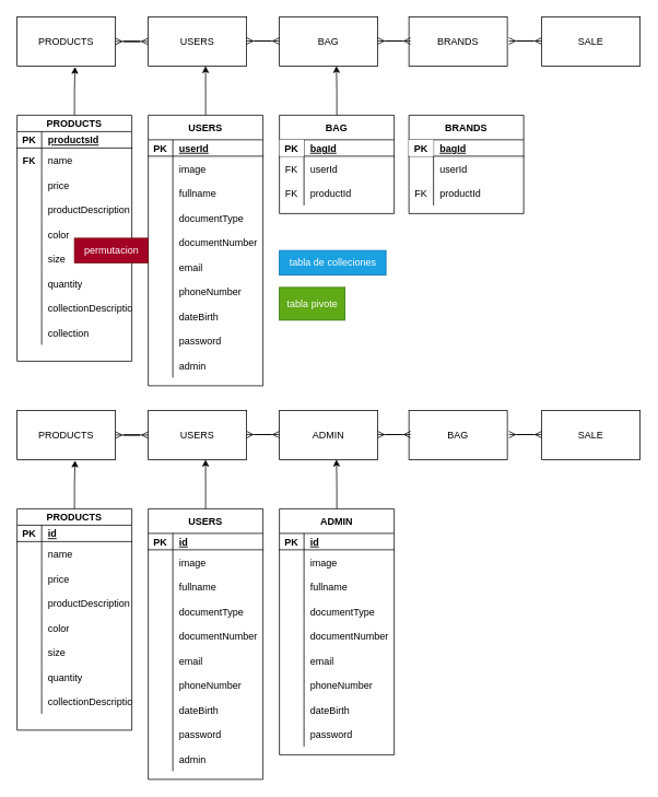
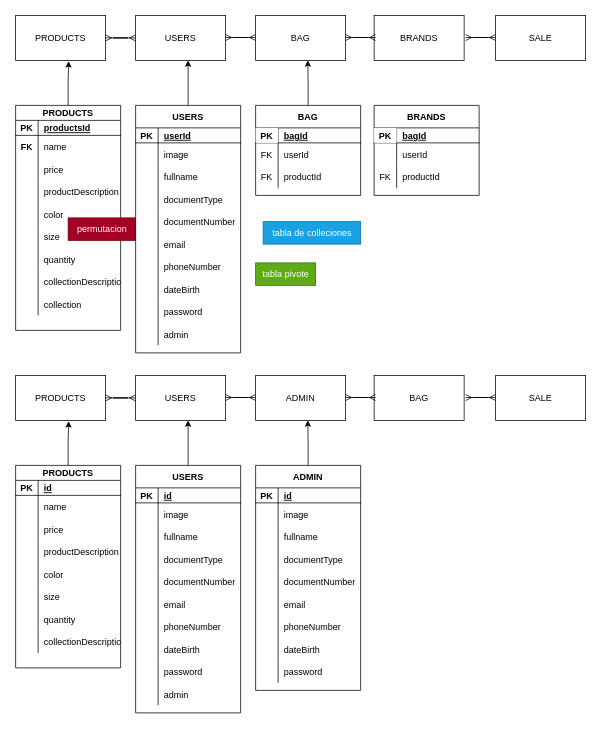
- <mxCell id="192" value="tabla de colleciones" style="text;html=1;align=center;verticalAlign=middle;resizable=0;points=[];autosize=1;strokeColor=#006EAF;fillColor=#1ba1e2;fontColor=#ffffff;" vertex="1" parent="1"><mxGeometry x="340" y="305" width="130" height="30" as="geometry" /></mxCell>
+ <mxCell id="192" value="tabla de colleciones" style="text;html=1;align=center;verticalAlign=middle;resizable=0;points=[];autosize=1;strokeColor=#006EAF;fillColor=#1ba1e2;fontColor=#ffffff;" vertex="1" parent="1"><mxGeometry x="350" y="295" width="130" height="30" as="geometry" /></mxCell>
- <mxCell id="193" value="tabla pivote" style="text;html=1;align=center;verticalAlign=middle;resizable=0;points=[];autosize=1;strokeColor=#2D7600;fillColor=#60a917;fontColor=#ffffff;" vertex="1" parent="1"><mxGeometry x="340" y="350" width="80" height="40" as="geometry" /></mxCell>
+ <mxCell id="193" value="tabla pivote" style="text;html=1;align=center;verticalAlign=middle;resizable=0;points=[];autosize=1;strokeColor=#2D7600;fillColor=#60a917;fontColor=#ffffff;" vertex="1" parent="1"><mxGeometry x="340" y="350" width="80" height="30" as="geometry" /></mxCell>
